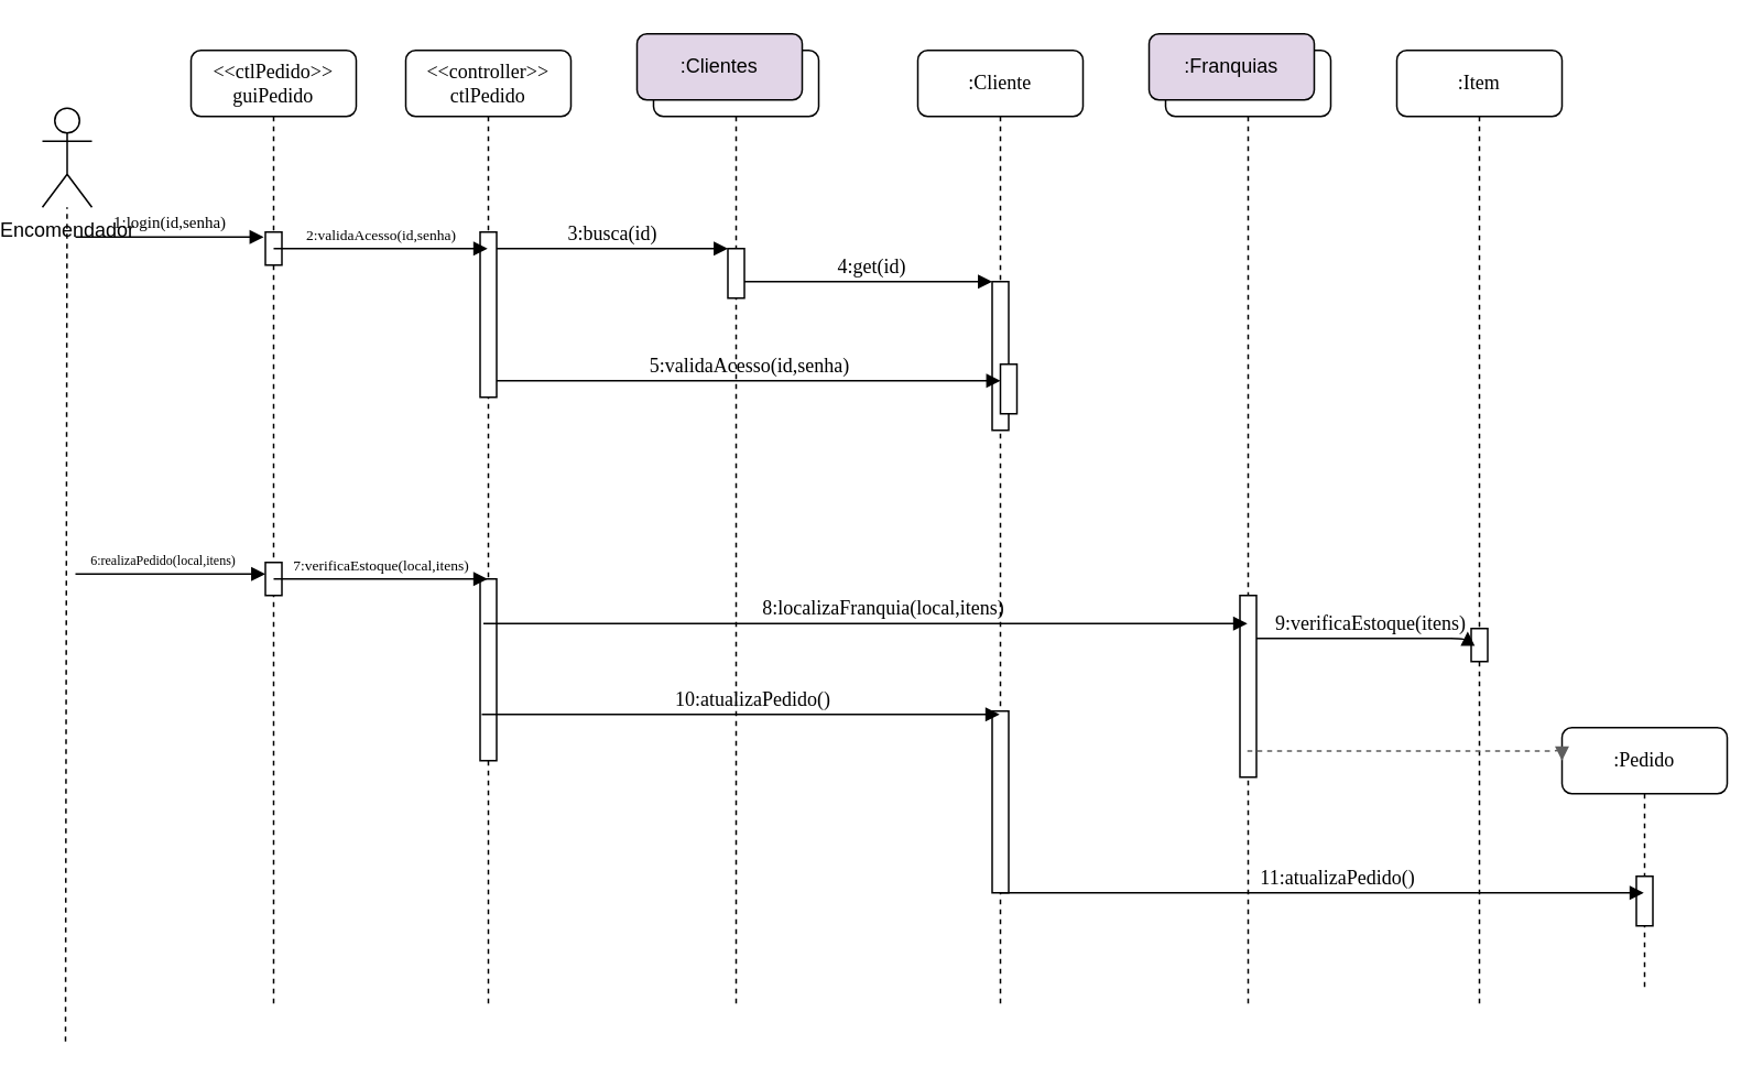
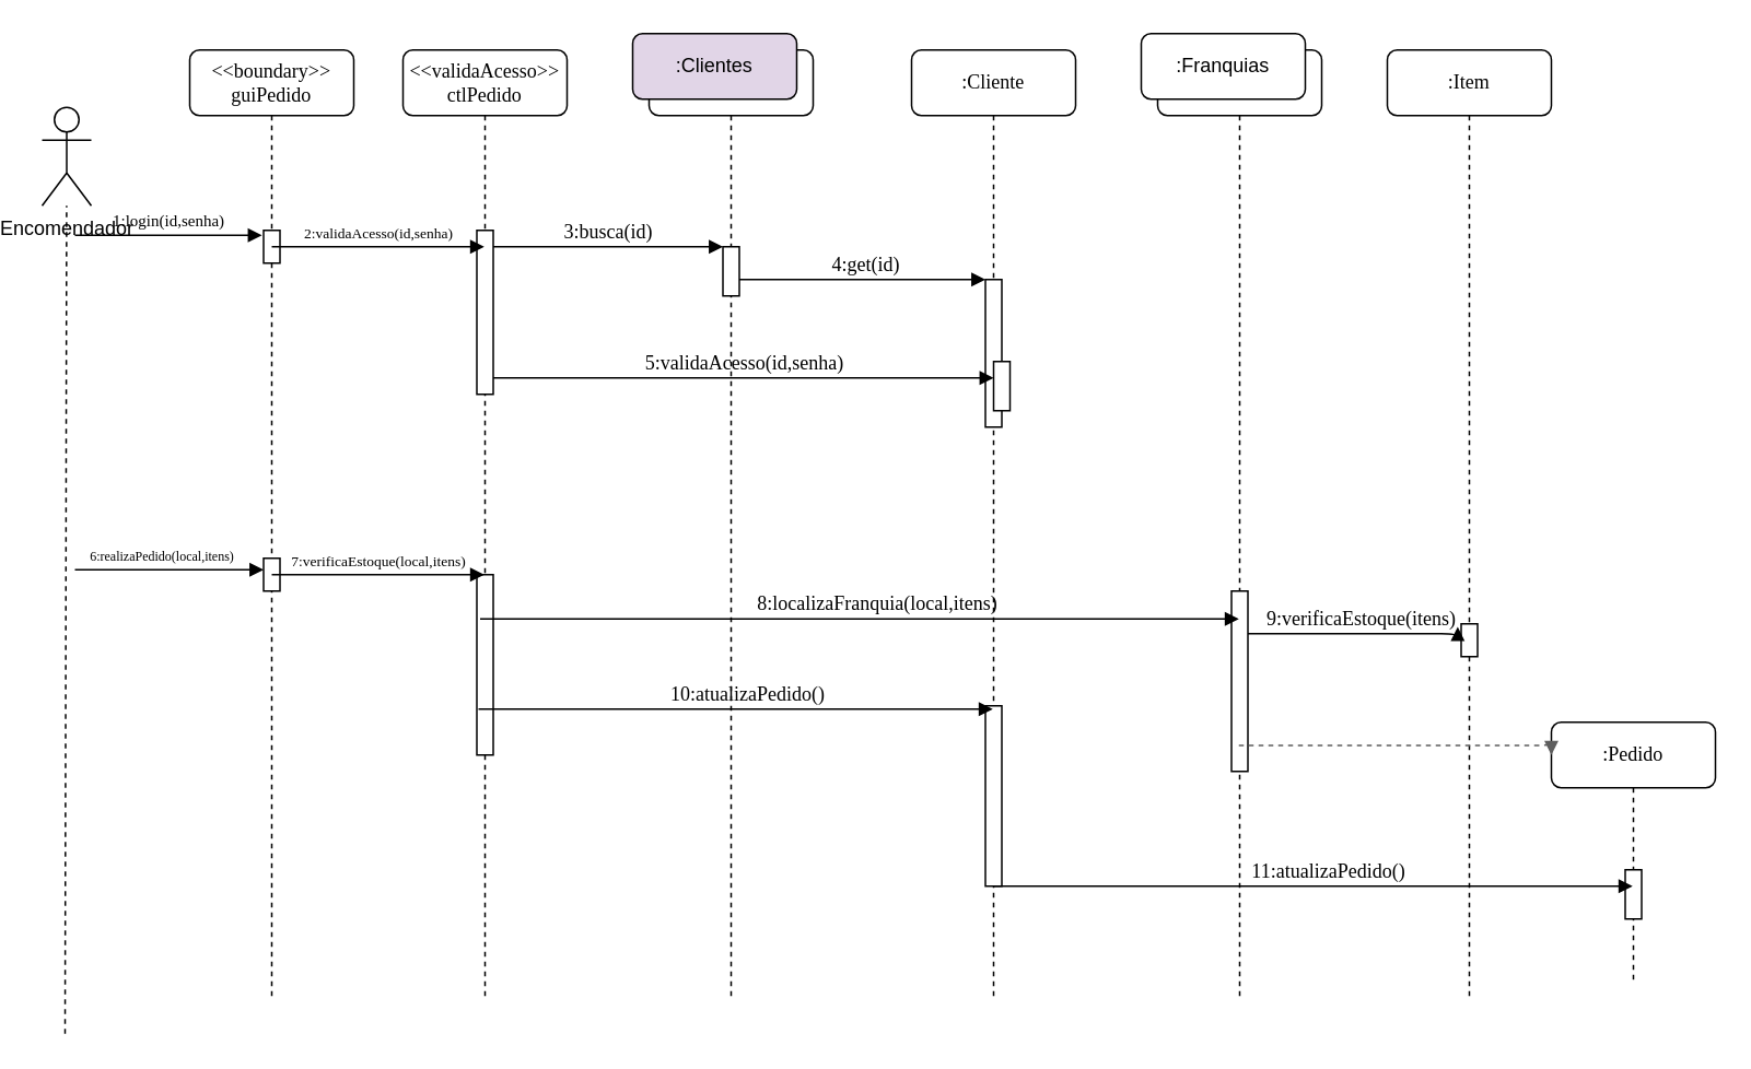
- <mxCell id="13" value=":Franquias" style="rounded=1;whiteSpace=wrap;html=1;fillColor=#e1d5e7;" vertex="1" parent="12"><mxGeometry x="-10" y="-10" width="100" height="40" as="geometry" /></mxCell>
+ <mxCell id="13" value=":Franquias" style="rounded=1;whiteSpace=wrap;html=1;" vertex="1" parent="12"><mxGeometry x="-10" y="-10" width="100" height="40" as="geometry" /></mxCell>
- <mxCell id="19" value="&amp;lt;&amp;lt;ctlPedido&amp;gt;&amp;gt;&lt;br&gt;guiPedido" style="shape=umlLifeline;perimeter=lifelinePerimeter;whiteSpace=wrap;html=1;container=1;collapsible=0;recursiveResize=0;outlineConnect=0;rounded=1;shadow=0;comic=0;labelBackgroundColor=none;strokeWidth=1;fontFamily=Verdana;fontSize=12;align=center;" parent="1" vertex="1"><mxGeometry x="110" y="30" width="100" height="580" as="geometry" /></mxCell>
+ <mxCell id="19" value="&amp;lt;&amp;lt;boundary&amp;gt;&amp;gt;&lt;br&gt;guiPedido" style="shape=umlLifeline;perimeter=lifelinePerimeter;whiteSpace=wrap;html=1;container=1;collapsible=0;recursiveResize=0;outlineConnect=0;rounded=1;shadow=0;comic=0;labelBackgroundColor=none;strokeWidth=1;fontFamily=Verdana;fontSize=12;align=center;" parent="1" vertex="1"><mxGeometry x="110" y="30" width="100" height="580" as="geometry" /></mxCell>
- <mxCell id="2" value="&amp;lt;&amp;lt;controller&amp;gt;&amp;gt;&lt;br&gt;ctlPedido" style="shape=umlLifeline;perimeter=lifelinePerimeter;whiteSpace=wrap;html=1;container=1;collapsible=0;recursiveResize=0;outlineConnect=0;rounded=1;shadow=0;comic=0;labelBackgroundColor=none;strokeWidth=1;fontFamily=Verdana;fontSize=12;align=center;" parent="1" vertex="1"><mxGeometry x="240" y="30" width="100" height="580" as="geometry" /></mxCell>
+ <mxCell id="2" value="&amp;lt;&amp;lt;validaAcesso&amp;gt;&amp;gt;&lt;br&gt;ctlPedido" style="shape=umlLifeline;perimeter=lifelinePerimeter;whiteSpace=wrap;html=1;container=1;collapsible=0;recursiveResize=0;outlineConnect=0;rounded=1;shadow=0;comic=0;labelBackgroundColor=none;strokeWidth=1;fontFamily=Verdana;fontSize=12;align=center;" parent="1" vertex="1"><mxGeometry x="240" y="30" width="100" height="580" as="geometry" /></mxCell>
